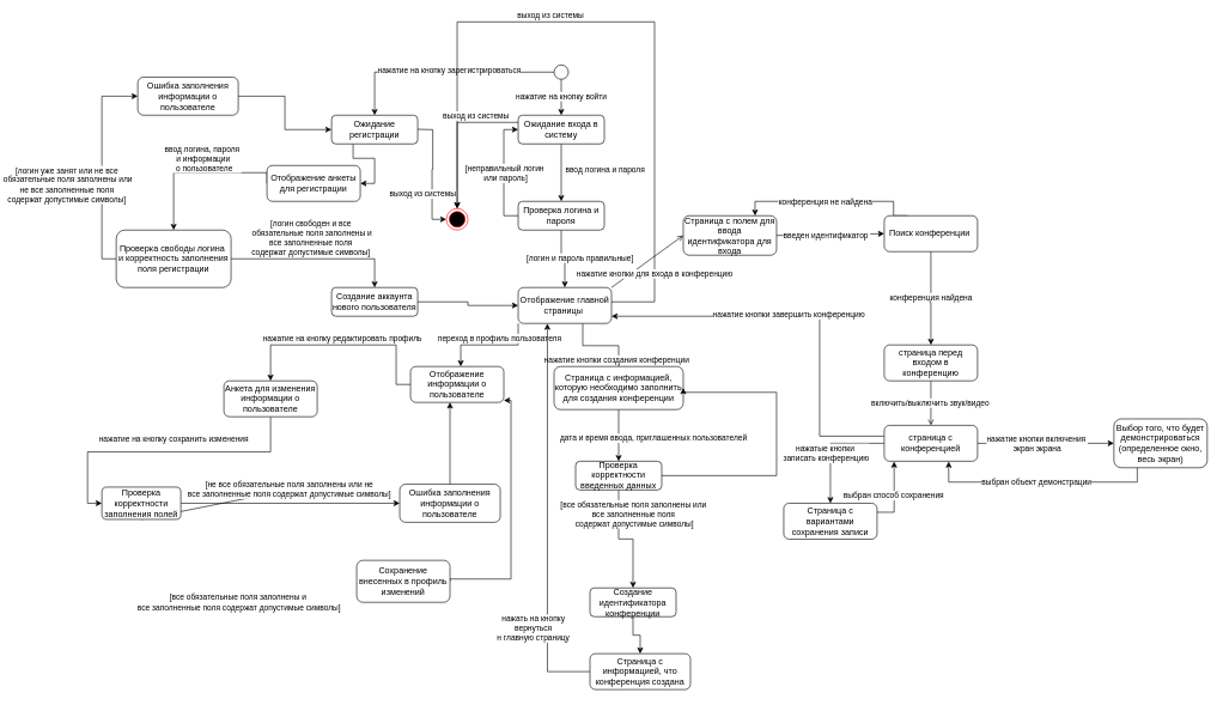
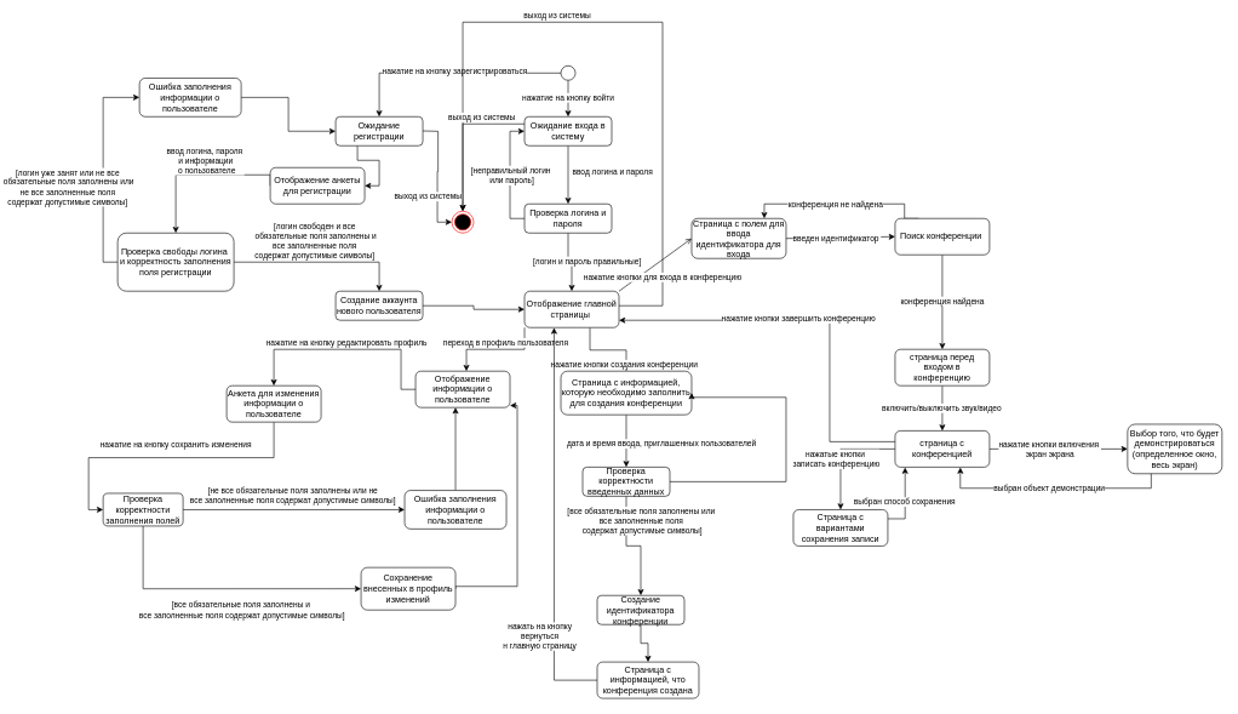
- <mxCell id="79" style="edgeStyle=orthogonalEdgeStyle;rounded=0;orthogonalLoop=1;jettySize=auto;html=1;exitX=0.5;exitY=1;exitDx=0;exitDy=0;entryX=0.5;entryY=0;entryDx=0;entryDy=0;endArrow=open;" edge="1" parent="1" source="81" target="88"><mxGeometry relative="1" as="geometry" /></mxCell>
+ <mxCell id="79" style="edgeStyle=orthogonalEdgeStyle;rounded=0;orthogonalLoop=1;jettySize=auto;html=1;exitX=0.5;exitY=1;exitDx=0;exitDy=0;entryX=0.5;entryY=0;entryDx=0;entryDy=0;" edge="1" parent="1" source="81" target="88"><mxGeometry relative="1" as="geometry" /></mxCell>
- <mxCell id="50" style="edgeStyle=orthogonalEdgeStyle;rounded=0;orthogonalLoop=1;jettySize=auto;html=1;exitX=0.5;exitY=1;exitDx=0;exitDy=0;" edge="1" parent="1" source="52" target="58"><mxGeometry relative="1" as="geometry" /></mxCell>
+ <mxCell id="50" style="edgeStyle=orthogonalEdgeStyle;rounded=0;orthogonalLoop=1;jettySize=auto;html=1;exitX=0.5;exitY=1;exitDx=0;exitDy=0;entryX=0;entryY=0.5;entryDx=0;entryDy=0;" edge="1" parent="1" source="52" target="55"><mxGeometry relative="1" as="geometry" /></mxCell>
